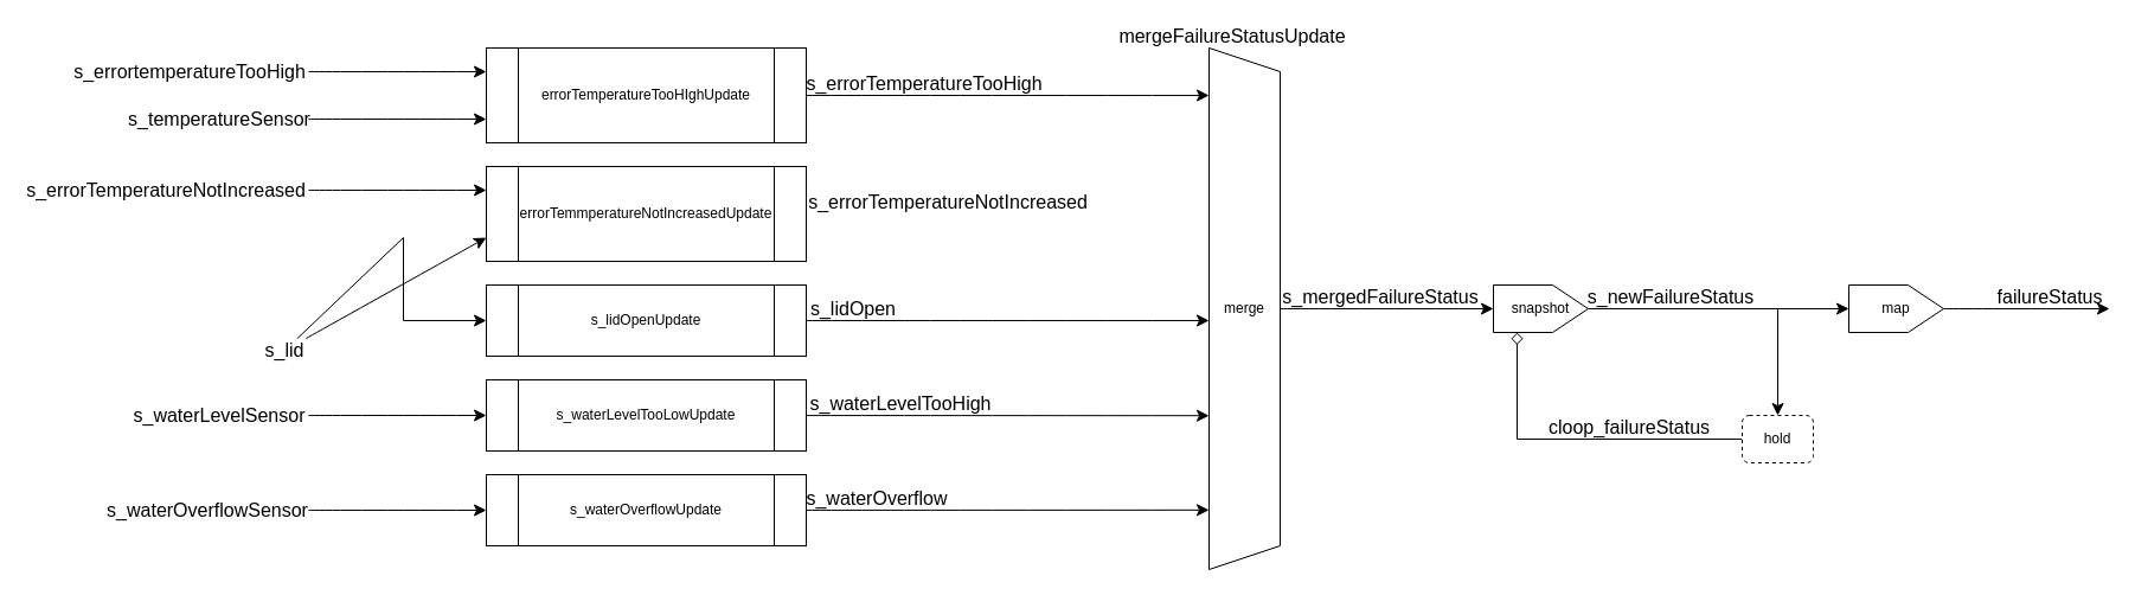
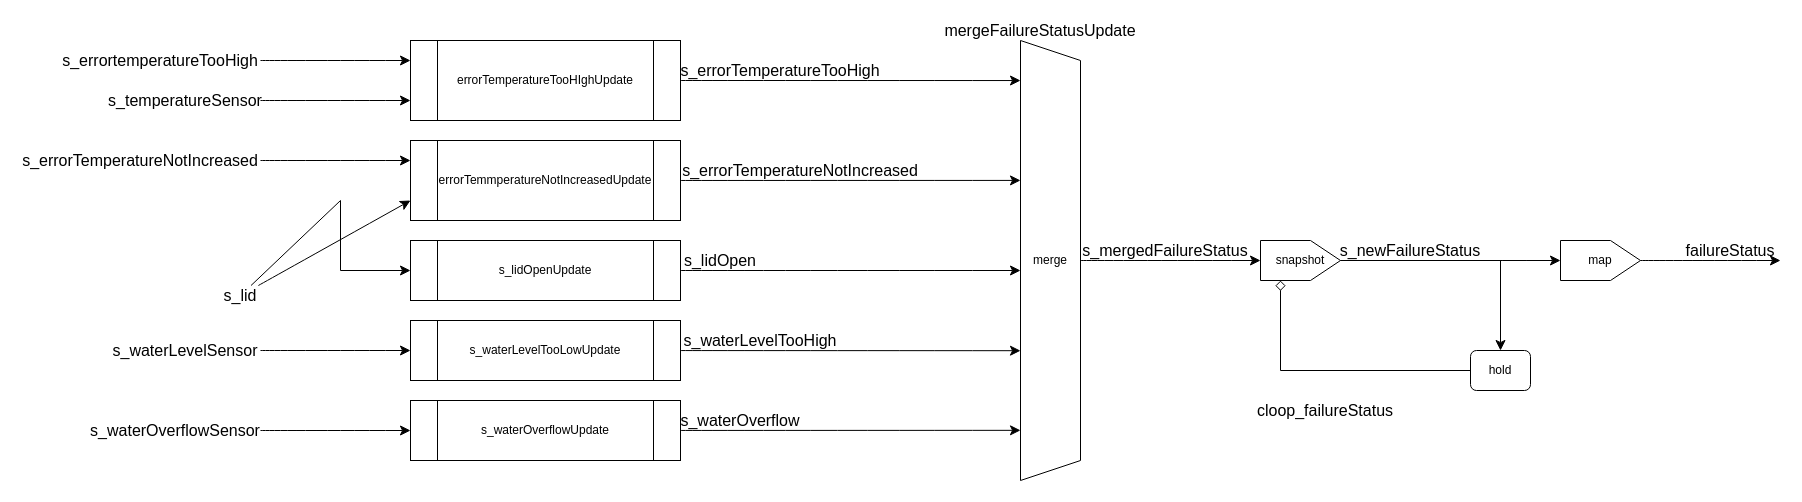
+ <mxCell id="11" style="edgeStyle=none;curved=1;rounded=0;orthogonalLoop=1;jettySize=auto;html=1;fontSize=12;startSize=8;endSize=8;entryX=0.318;entryY=1;entryDx=0;entryDy=0;entryPerimeter=0;" edge="1" parent="1" source="12" target="3"><mxGeometry relative="1" as="geometry"><mxPoint x="940" y="180" as="targetPoint" /></mxGeometry></mxCell>
- <mxCell id="43" value="cloop_failureStatus" style="text;html=1;align=center;verticalAlign=middle;whiteSpace=wrap;rounded=0;fontSize=16;" vertex="1" parent="1"><mxGeometry x="1300" y="350" width="150" height="20" as="geometry" /></mxCell>
+ <mxCell id="43" value="cloop_failureStatus" style="text;html=1;align=center;verticalAlign=middle;whiteSpace=wrap;rounded=0;fontSize=16;" vertex="1" parent="1"><mxGeometry x="1250" y="400" width="150" height="20" as="geometry" /></mxCell>
- <mxCell id="42" value="hold" style="rounded=1;whiteSpace=wrap;html=1;dashed=1;" vertex="1" parent="1"><mxGeometry x="1470" y="350" width="60" height="40" as="geometry" /></mxCell>
+ <mxCell id="42" value="hold" style="rounded=1;whiteSpace=wrap;html=1;" vertex="1" parent="1"><mxGeometry x="1470" y="350" width="60" height="40" as="geometry" /></mxCell>
